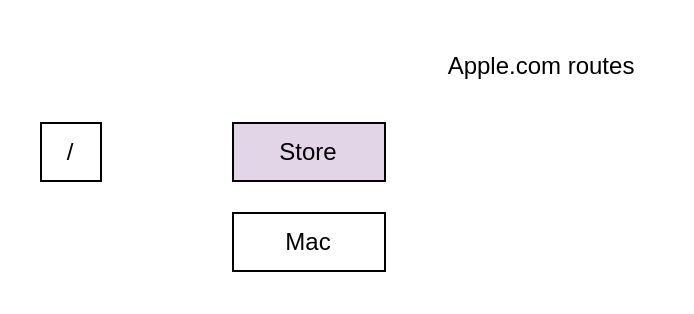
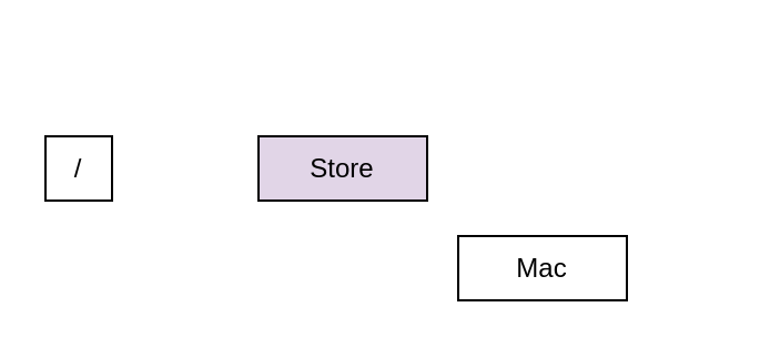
- <mxCell id="2" value="Apple.com routes" style="text;html=1;align=center;verticalAlign=middle;resizable=0;points=[];autosize=1;strokeColor=none;fillColor=none;" vertex="1" parent="1"><mxGeometry x="214" y="20" width="111" height="26" as="geometry" /></mxCell>
- <mxCell id="5" value="Mac" style="rounded=0;whiteSpace=wrap;html=1;" vertex="1" parent="1"><mxGeometry x="116" y="106" width="76" height="29" as="geometry" /></mxCell>
+ <mxCell id="5" value="Mac" style="rounded=0;whiteSpace=wrap;html=1;" vertex="1" parent="1"><mxGeometry x="206" y="106" width="76" height="29" as="geometry" /></mxCell>
